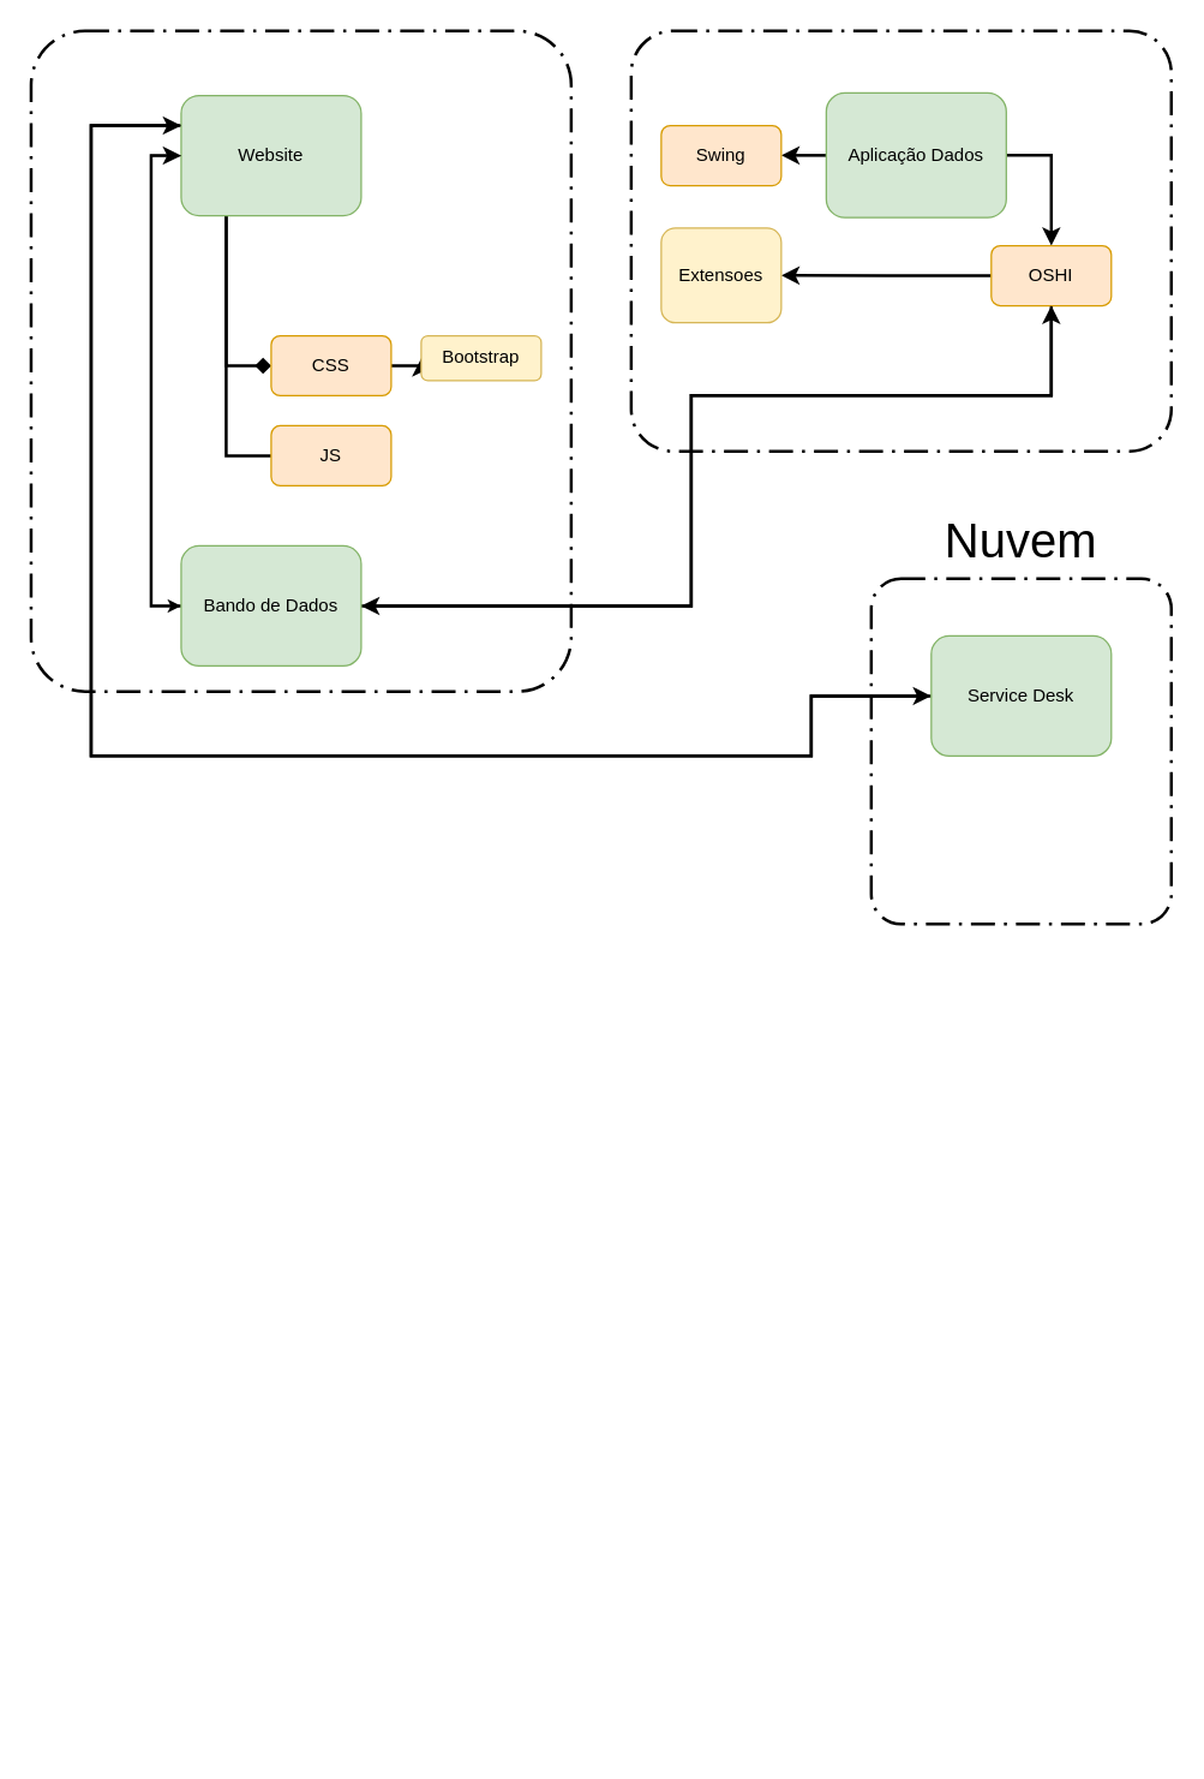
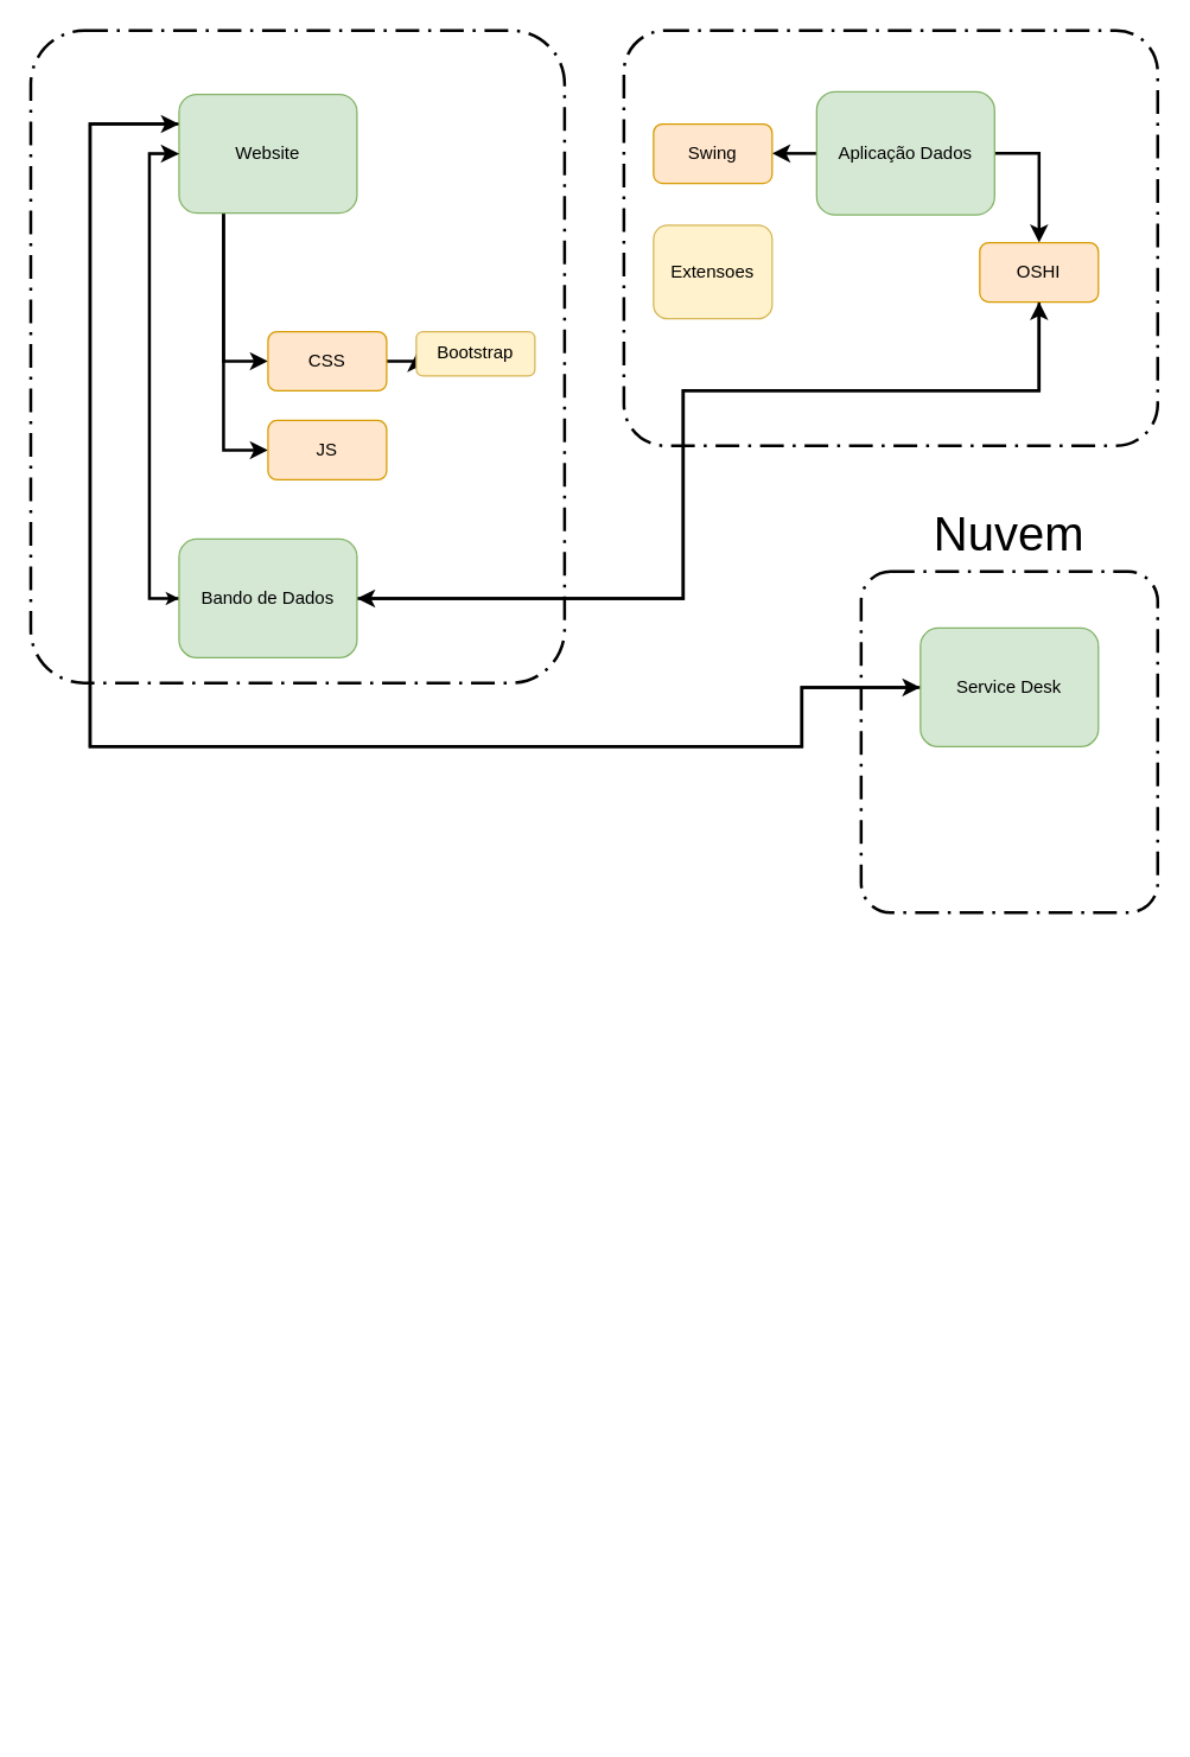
- <mxCell id="22" style="edgeStyle=orthogonalEdgeStyle;rounded=0;orthogonalLoop=1;jettySize=auto;html=1;exitX=0;exitY=0.5;exitDx=0;exitDy=0;entryX=1;entryY=0.5;entryDx=0;entryDy=0;strokeWidth=2;" edge="1" parent="1" source="24" target="26"><mxGeometry relative="1" as="geometry" /></mxCell>
- <mxCell id="10" style="edgeStyle=orthogonalEdgeStyle;rounded=0;orthogonalLoop=1;jettySize=auto;html=1;exitX=0.25;exitY=1;exitDx=0;exitDy=0;entryX=0;entryY=0.5;entryDx=0;entryDy=0;fontSize=32;strokeWidth=2;endArrow=diamond;" edge="1" parent="1" source="14" target="16"><mxGeometry relative="1" as="geometry" /></mxCell>
+ <mxCell id="10" style="edgeStyle=orthogonalEdgeStyle;rounded=0;orthogonalLoop=1;jettySize=auto;html=1;exitX=0.25;exitY=1;exitDx=0;exitDy=0;entryX=0;entryY=0.5;entryDx=0;entryDy=0;fontSize=32;strokeWidth=2;" edge="1" parent="1" source="14" target="16"><mxGeometry relative="1" as="geometry" /></mxCell>
- <mxCell id="11" style="edgeStyle=orthogonalEdgeStyle;rounded=0;orthogonalLoop=1;jettySize=auto;html=1;exitX=0.25;exitY=1;exitDx=0;exitDy=0;entryX=0;entryY=0.5;entryDx=0;entryDy=0;fontSize=32;strokeWidth=2;endArrow=none;" edge="1" parent="1" source="14" target="17"><mxGeometry relative="1" as="geometry" /></mxCell>
+ <mxCell id="11" style="edgeStyle=orthogonalEdgeStyle;rounded=0;orthogonalLoop=1;jettySize=auto;html=1;exitX=0.25;exitY=1;exitDx=0;exitDy=0;entryX=0;entryY=0.5;entryDx=0;entryDy=0;fontSize=32;strokeWidth=2;" edge="1" parent="1" source="14" target="17"><mxGeometry relative="1" as="geometry" /></mxCell>
